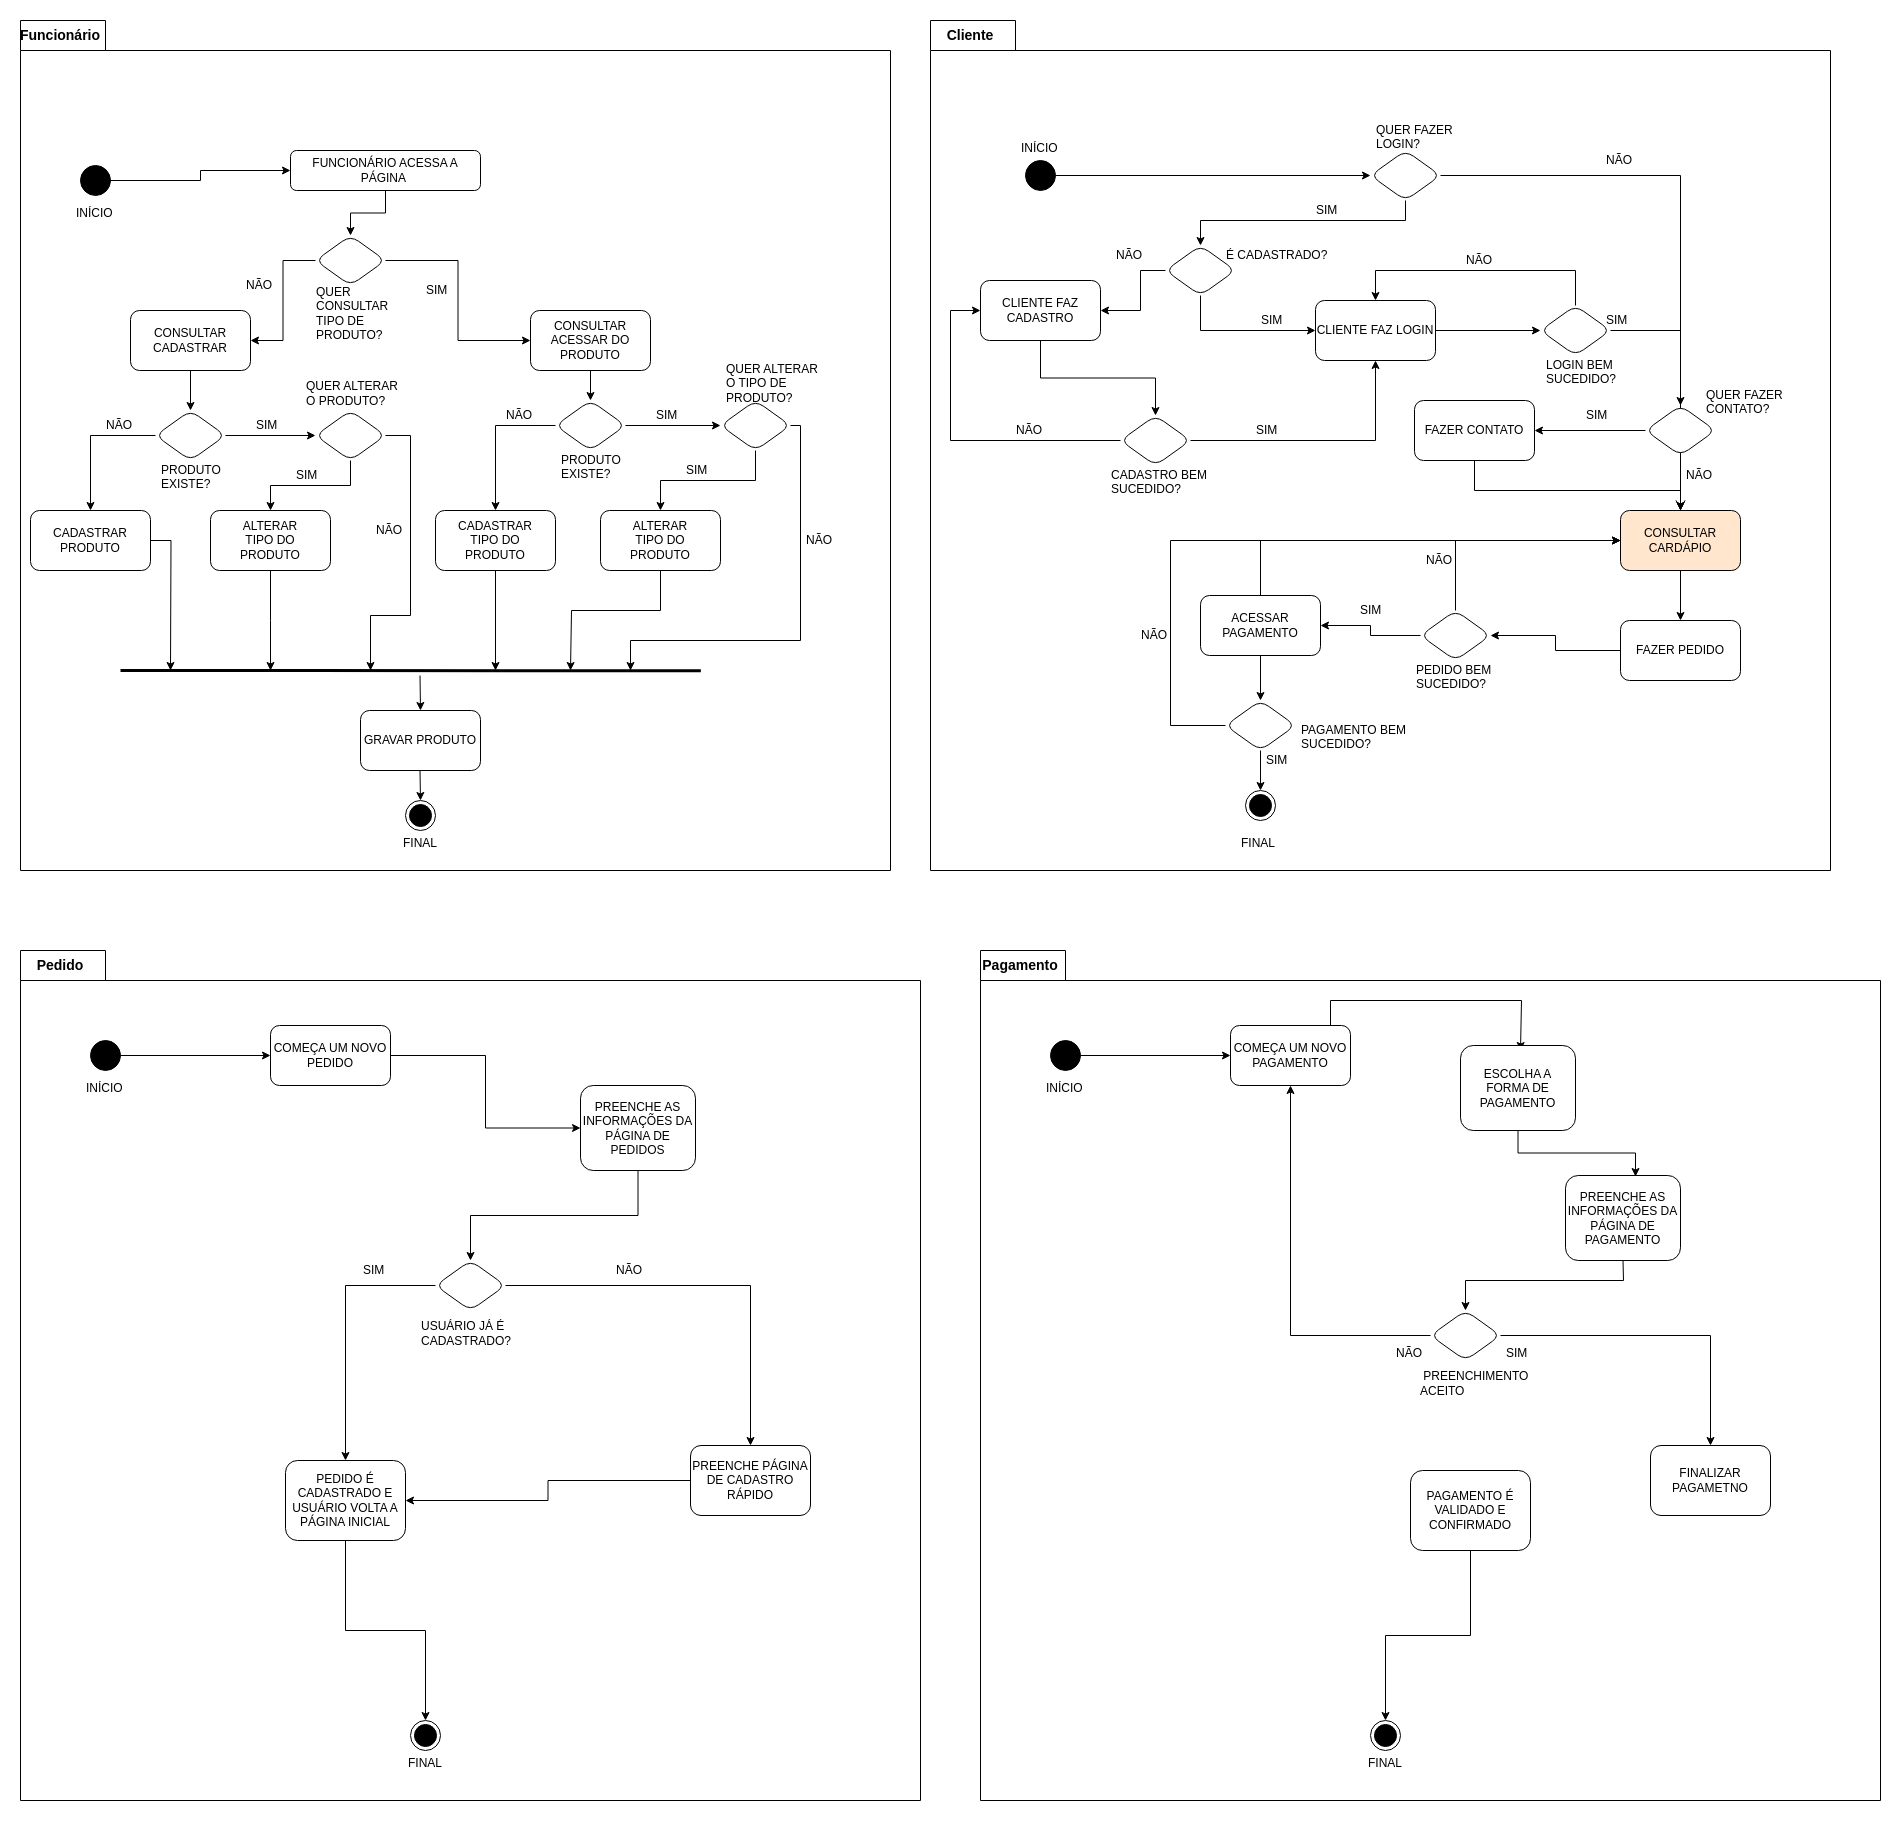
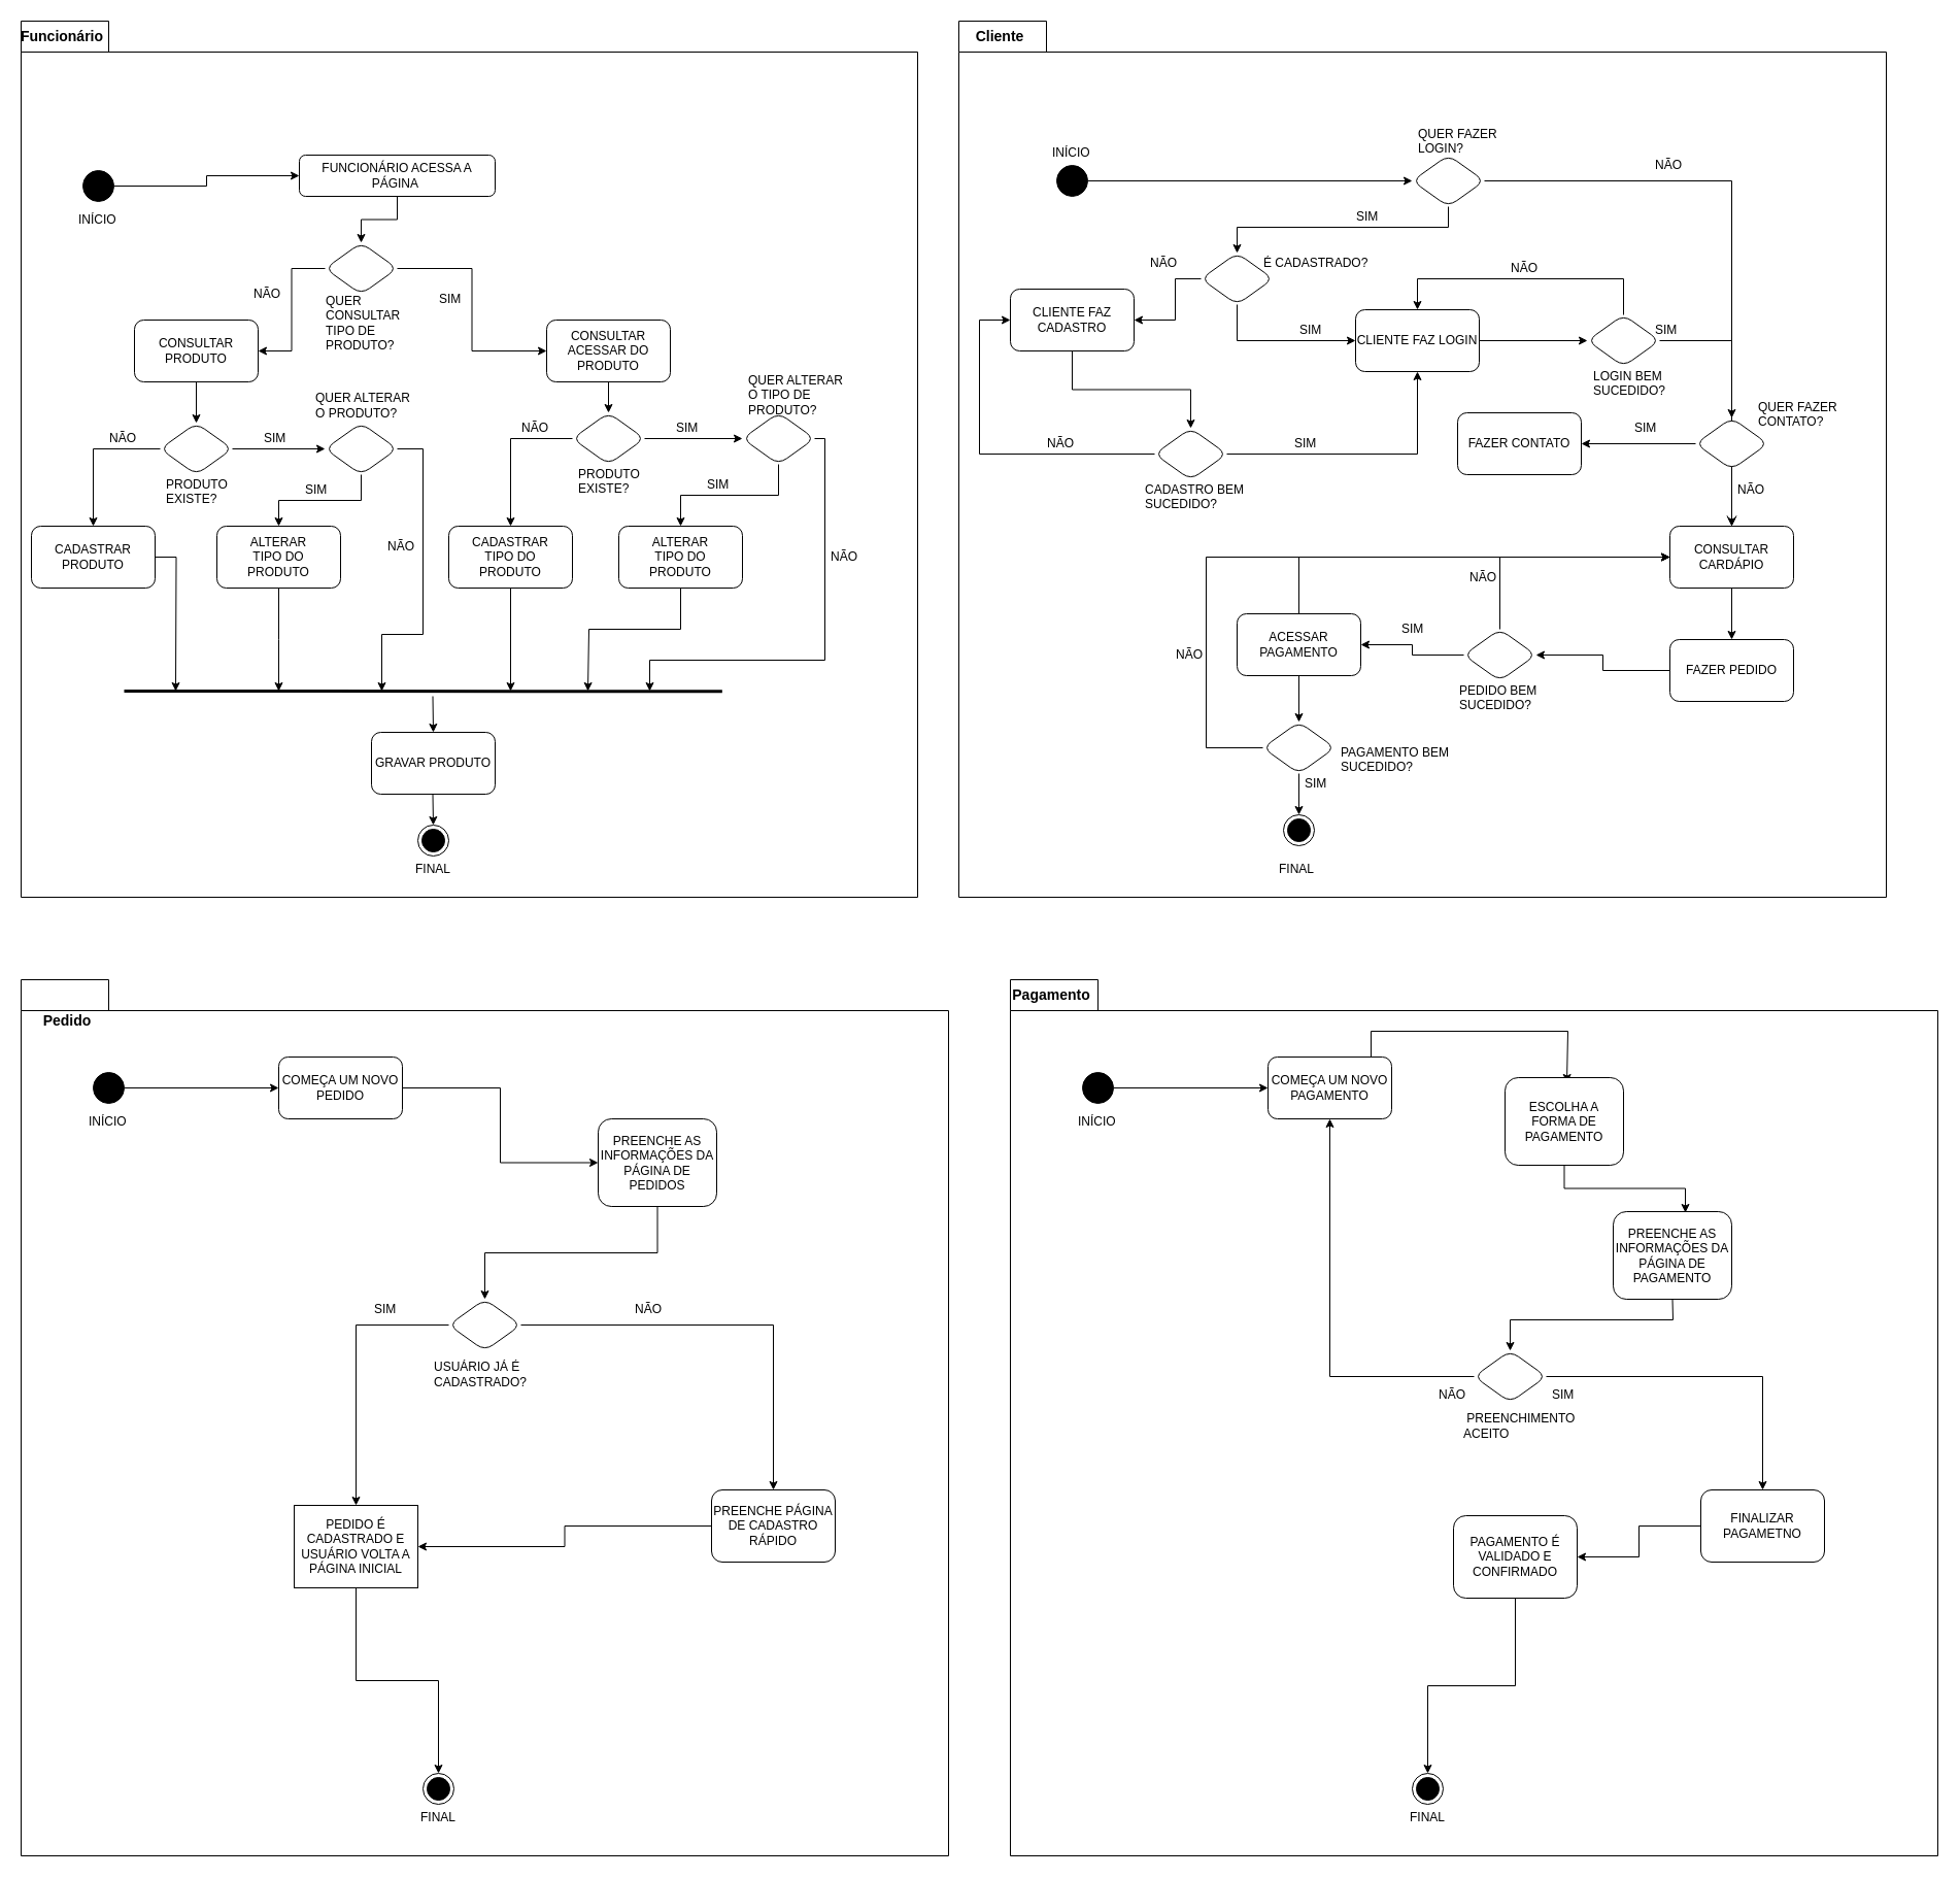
- <mxCell id="8" value="CONSULTAR&lt;br&gt;CADASTRAR" style="rounded=1;whiteSpace=wrap;html=1;" parent="1" vertex="1"><mxGeometry x="130" y="310" width="120" height="60" as="geometry" /></mxCell>
+ <mxCell id="8" value="CONSULTAR&lt;br&gt;PRODUTO" style="rounded=1;whiteSpace=wrap;html=1;" parent="1" vertex="1"><mxGeometry x="130" y="310" width="120" height="60" as="geometry" /></mxCell>
- <mxCell id="51" style="edgeStyle=orthogonalEdgeStyle;rounded=0;orthogonalLoop=1;jettySize=auto;html=1;entryX=0.5;entryY=0;entryDx=0;entryDy=0;" parent="1" source="52" target="48" edge="1"><mxGeometry relative="1" as="geometry"><Array as="points"><mxPoint x="1474" y="490" /><mxPoint x="1680" y="490" /></Array></mxGeometry></mxCell>
- <mxCell id="48" value="CONSULTAR&lt;br&gt;CARDÁPIO" style="rounded=1;whiteSpace=wrap;html=1;fillColor=#ffe6cc;" parent="1" vertex="1"><mxGeometry x="1620" y="510" width="120" height="60" as="geometry" /></mxCell>
+ <mxCell id="48" value="CONSULTAR&lt;br&gt;CARDÁPIO" style="rounded=1;whiteSpace=wrap;html=1;" parent="1" vertex="1"><mxGeometry x="1620" y="510" width="120" height="60" as="geometry" /></mxCell>
- <mxCell id="120" value="&lt;span style=&quot;font-size: 14px;&quot;&gt;&lt;b&gt;Pedido&lt;/b&gt;&lt;/span&gt;" style="text;html=1;strokeColor=none;fillColor=none;align=center;verticalAlign=middle;whiteSpace=wrap;rounded=0;" parent="1" vertex="1"><mxGeometry x="30" y="950" width="60" height="30" as="geometry" /></mxCell>
+ <mxCell id="120" value="&lt;span style=&quot;font-size: 14px;&quot;&gt;&lt;b&gt;Pedido&lt;/b&gt;&lt;/span&gt;" style="text;html=1;strokeColor=none;fillColor=none;align=center;verticalAlign=middle;whiteSpace=wrap;rounded=0;" parent="1" vertex="1"><mxGeometry x="35" y="975" width="60" height="30" as="geometry" /></mxCell>
+ <mxCell id="153" style="edgeStyle=orthogonalEdgeStyle;rounded=0;orthogonalLoop=1;jettySize=auto;html=1;entryX=1;entryY=0.5;entryDx=0;entryDy=0;" edge="1" parent="1" source="154" target="156"><mxGeometry relative="1" as="geometry" /></mxCell>
- <mxCell id="137" value="PEDIDO É CADASTRADO E USUÁRIO VOLTA A PÁGINA INICIAL" style="rounded=1;whiteSpace=wrap;html=1;" parent="1" vertex="1"><mxGeometry x="285" y="1460" width="120" height="80" as="geometry" /></mxCell>
+ <mxCell id="137" value="PEDIDO É CADASTRADO E USUÁRIO VOLTA A PÁGINA INICIAL" style="whiteSpace=wrap;html=1;rounded=0;" parent="1" vertex="1"><mxGeometry x="285" y="1460" width="120" height="80" as="geometry" /></mxCell>
